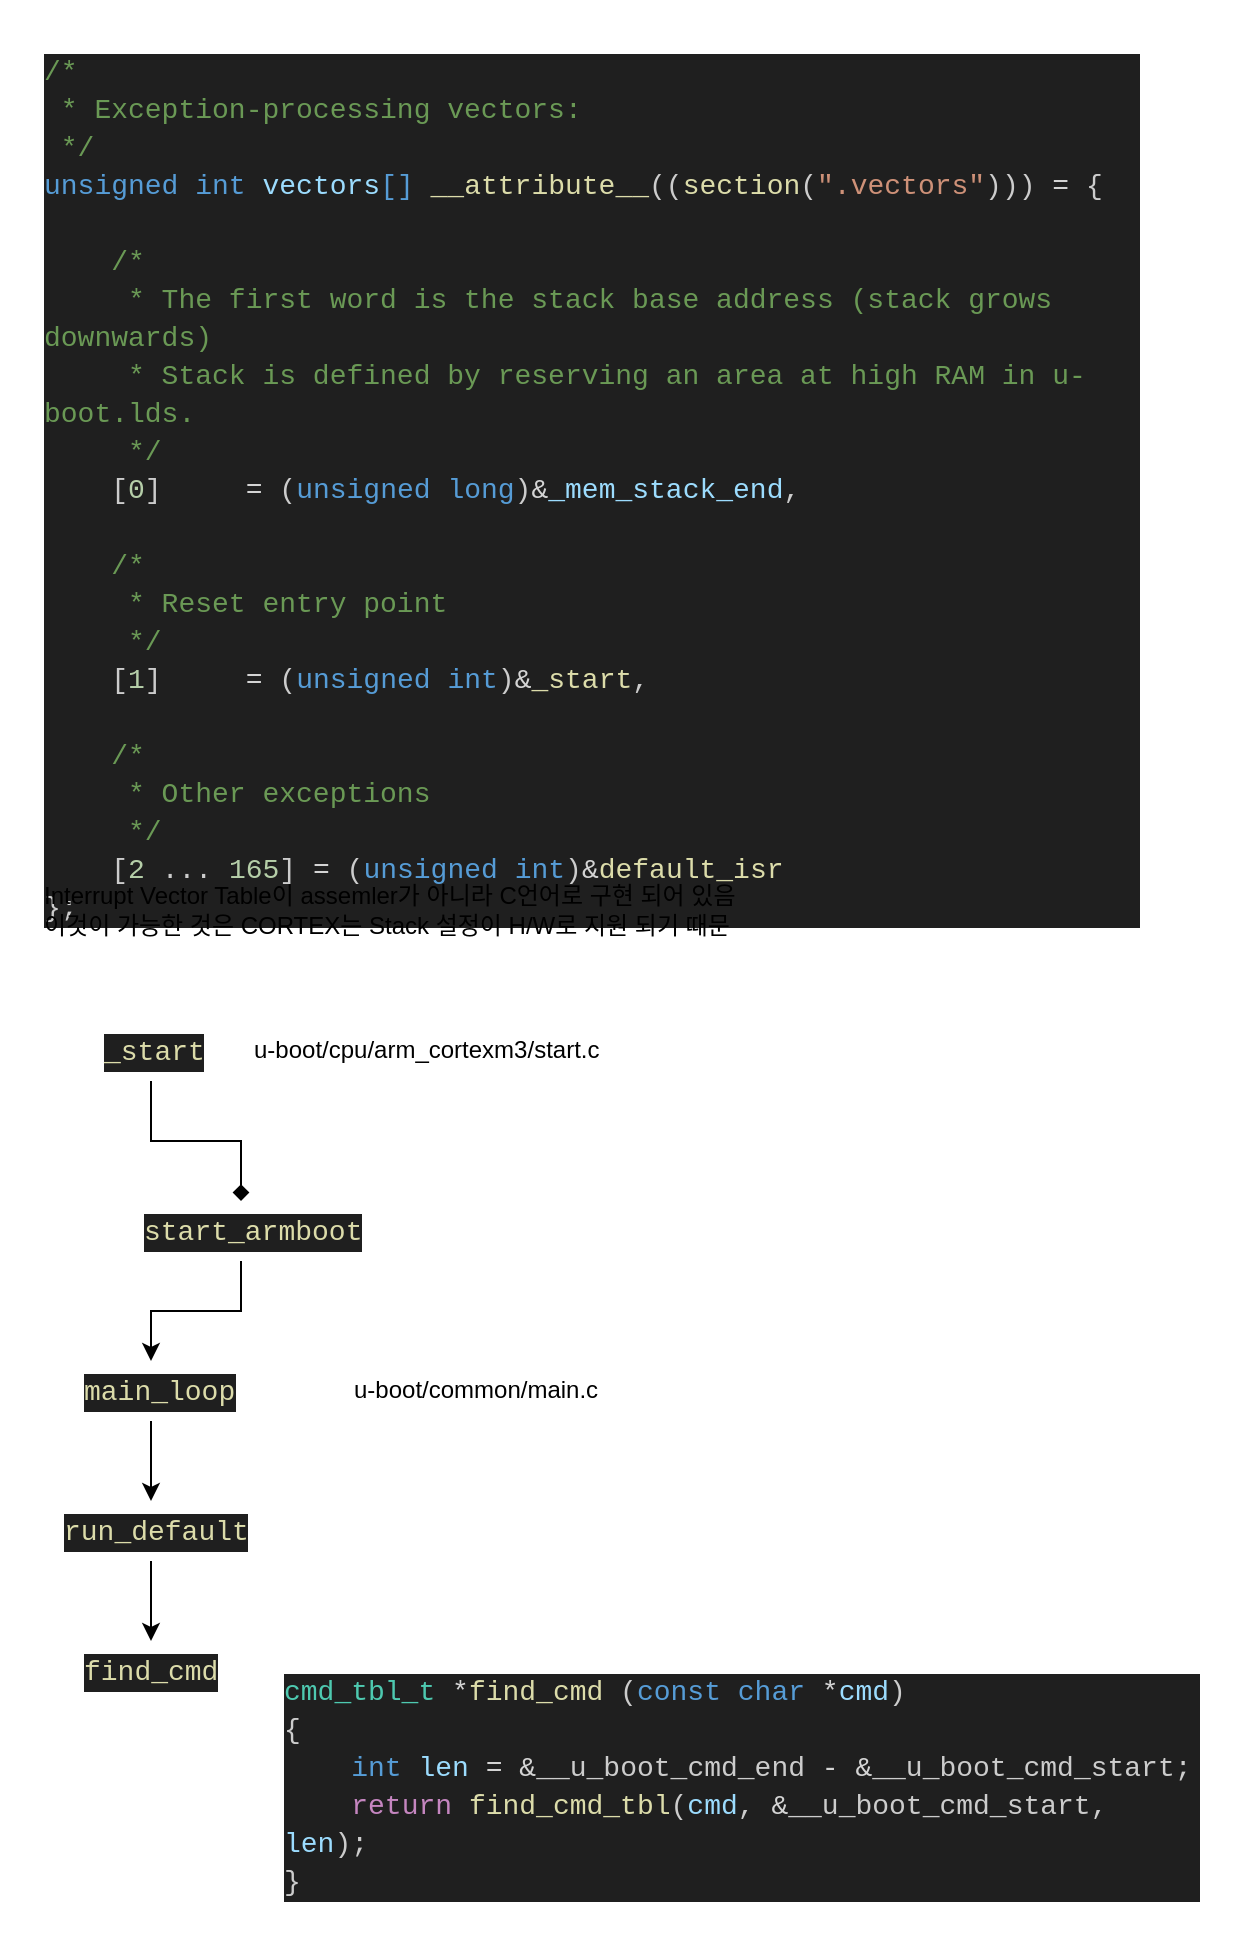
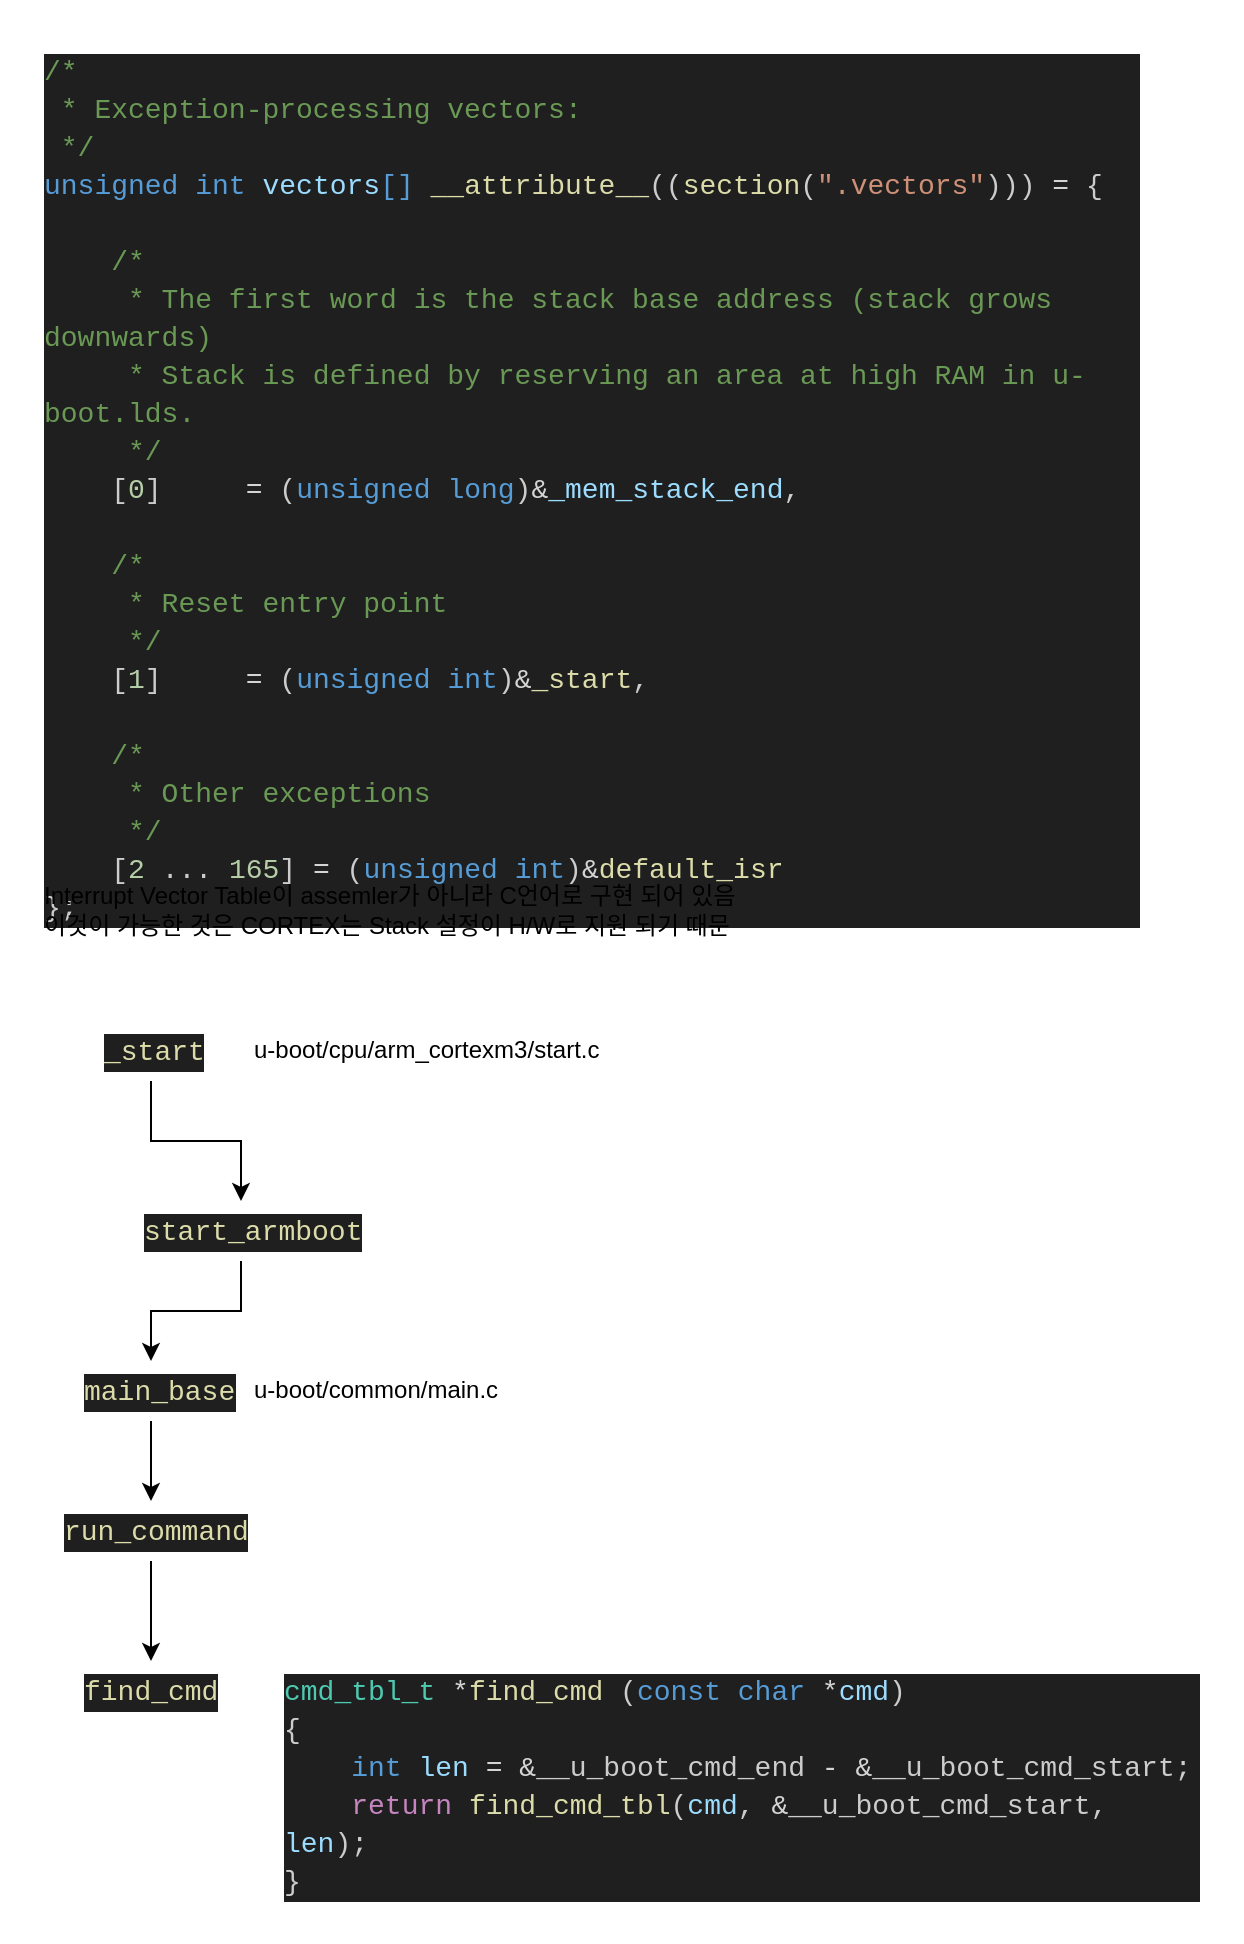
- <mxCell id="5" style="edgeStyle=orthogonalEdgeStyle;rounded=0;orthogonalLoop=1;jettySize=auto;html=1;exitX=0.5;exitY=1;exitDx=0;exitDy=0;endArrow=diamond;" edge="1" parent="1" source="6" target="8"><mxGeometry relative="1" as="geometry" /></mxCell>
+ <mxCell id="5" style="edgeStyle=orthogonalEdgeStyle;rounded=0;orthogonalLoop=1;jettySize=auto;html=1;exitX=0.5;exitY=1;exitDx=0;exitDy=0;" edge="1" parent="1" source="6" target="8"><mxGeometry relative="1" as="geometry" /></mxCell>
- <mxCell id="10" value="&lt;div style=&quot;color: rgb(204, 204, 204); background-color: rgb(31, 31, 31); font-family: Consolas, &amp;quot;Courier New&amp;quot;, monospace; font-weight: normal; font-size: 14px; line-height: 19px;&quot;&gt;&lt;div&gt;&lt;span style=&quot;color: #dcdcaa;&quot;&gt;main_loop&lt;/span&gt;&lt;/div&gt;&lt;/div&gt;" style="text;whiteSpace=wrap;html=1;" vertex="1" parent="1"><mxGeometry x="40" y="680" width="70" height="30" as="geometry" /></mxCell>
+ <mxCell id="10" value="&lt;div style=&quot;color: rgb(204, 204, 204); background-color: rgb(31, 31, 31); font-family: Consolas, &amp;quot;Courier New&amp;quot;, monospace; font-weight: normal; font-size: 14px; line-height: 19px;&quot;&gt;&lt;div&gt;&lt;span style=&quot;color: #dcdcaa;&quot;&gt;main_base&lt;/span&gt;&lt;/div&gt;&lt;/div&gt;" style="text;whiteSpace=wrap;html=1;" vertex="1" parent="1"><mxGeometry x="40" y="680" width="70" height="30" as="geometry" /></mxCell>
- <mxCell id="11" value="u-boot/common/main.c" style="text;html=1;strokeColor=none;fillColor=none;align=left;verticalAlign=middle;whiteSpace=wrap;rounded=0;" vertex="1" parent="1"><mxGeometry x="175" y="680" width="140" height="30" as="geometry" /></mxCell>
+ <mxCell id="11" value="u-boot/common/main.c" style="text;html=1;strokeColor=none;fillColor=none;align=left;verticalAlign=middle;whiteSpace=wrap;rounded=0;" vertex="1" parent="1"><mxGeometry x="125" y="680" width="140" height="30" as="geometry" /></mxCell>
- <mxCell id="13" value="&lt;div style=&quot;color: rgb(204, 204, 204); background-color: rgb(31, 31, 31); font-family: Consolas, &amp;quot;Courier New&amp;quot;, monospace; font-weight: normal; font-size: 14px; line-height: 19px;&quot;&gt;&lt;div&gt;&lt;span style=&quot;color: #dcdcaa;&quot;&gt;run_default&lt;/span&gt;&lt;/div&gt;&lt;/div&gt;" style="text;whiteSpace=wrap;html=1;" vertex="1" parent="1"><mxGeometry x="30" y="750" width="90" height="30" as="geometry" /></mxCell>
+ <mxCell id="13" value="&lt;div style=&quot;color: rgb(204, 204, 204); background-color: rgb(31, 31, 31); font-family: Consolas, &amp;quot;Courier New&amp;quot;, monospace; font-weight: normal; font-size: 14px; line-height: 19px;&quot;&gt;&lt;div&gt;&lt;span style=&quot;color: #dcdcaa;&quot;&gt;run_command&lt;/span&gt;&lt;/div&gt;&lt;/div&gt;" style="text;whiteSpace=wrap;html=1;" vertex="1" parent="1"><mxGeometry x="30" y="750" width="90" height="30" as="geometry" /></mxCell>
- <mxCell id="14" value="&lt;div style=&quot;color: rgb(204, 204, 204); background-color: rgb(31, 31, 31); font-family: Consolas, &amp;quot;Courier New&amp;quot;, monospace; font-weight: normal; font-size: 14px; line-height: 19px;&quot;&gt;&lt;div&gt;&lt;span style=&quot;color: #dcdcaa;&quot;&gt;find_cmd&lt;/span&gt;&lt;/div&gt;&lt;/div&gt;" style="text;whiteSpace=wrap;html=1;" vertex="1" parent="1"><mxGeometry x="40" y="820" width="70" height="30" as="geometry" /></mxCell>
+ <mxCell id="14" value="&lt;div style=&quot;color: rgb(204, 204, 204); background-color: rgb(31, 31, 31); font-family: Consolas, &amp;quot;Courier New&amp;quot;, monospace; font-weight: normal; font-size: 14px; line-height: 19px;&quot;&gt;&lt;div&gt;&lt;span style=&quot;color: #dcdcaa;&quot;&gt;find_cmd&lt;/span&gt;&lt;/div&gt;&lt;/div&gt;" style="text;whiteSpace=wrap;html=1;" vertex="1" parent="1"><mxGeometry x="40" y="830" width="70" height="30" as="geometry" /></mxCell>
